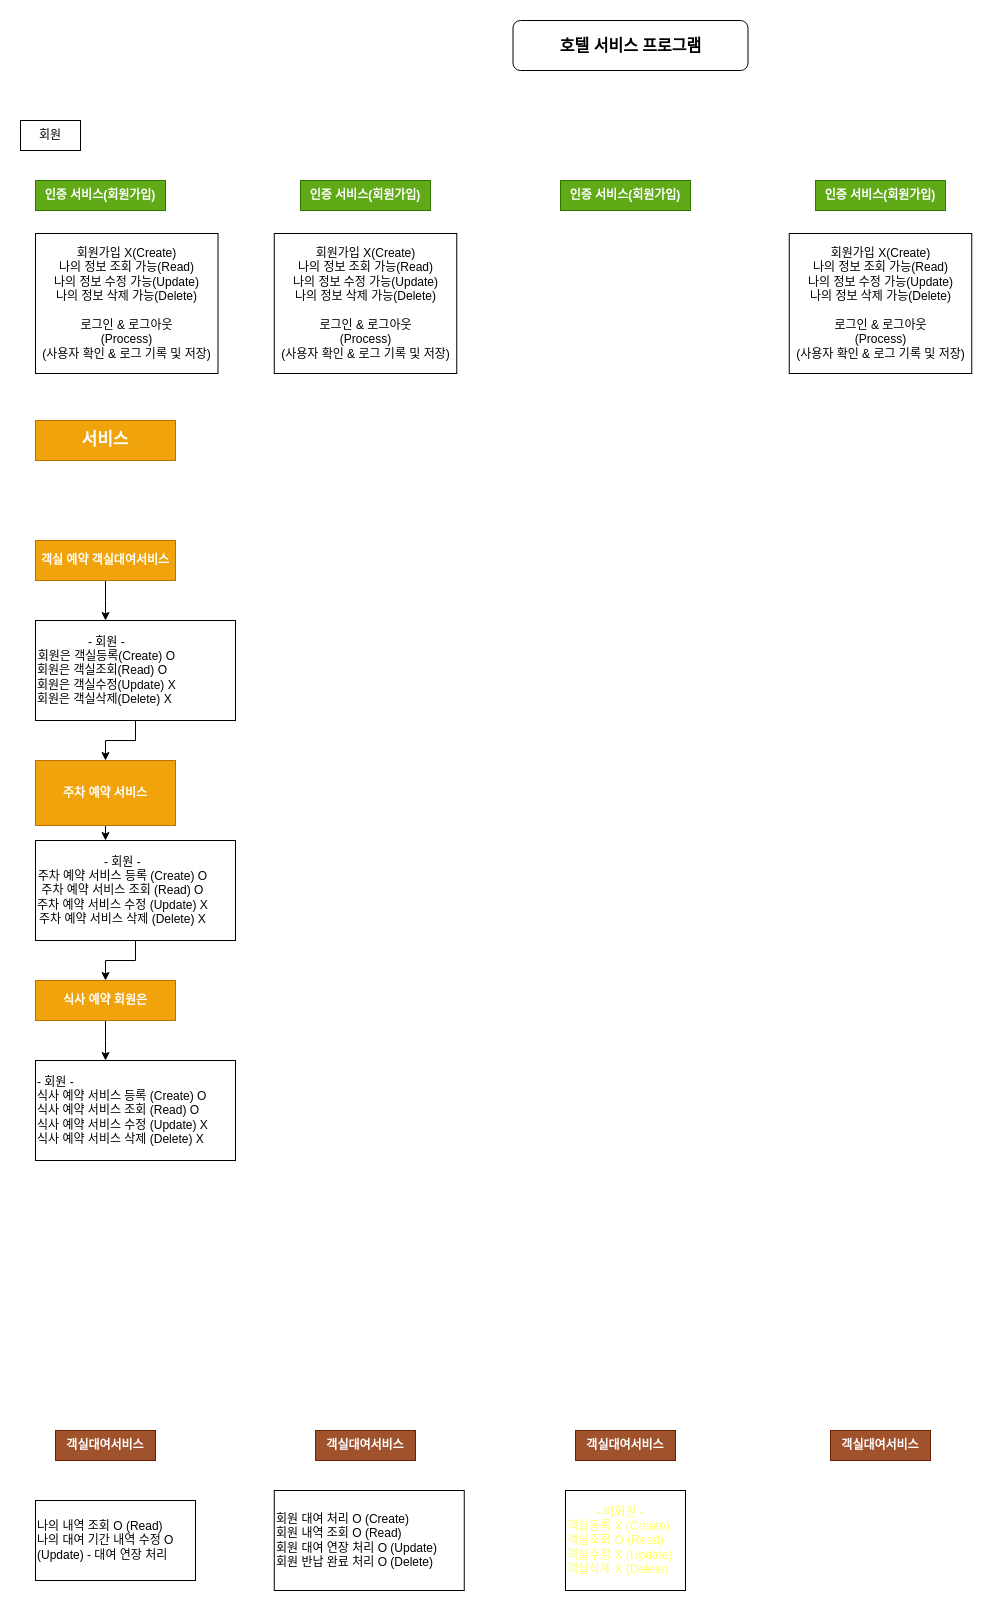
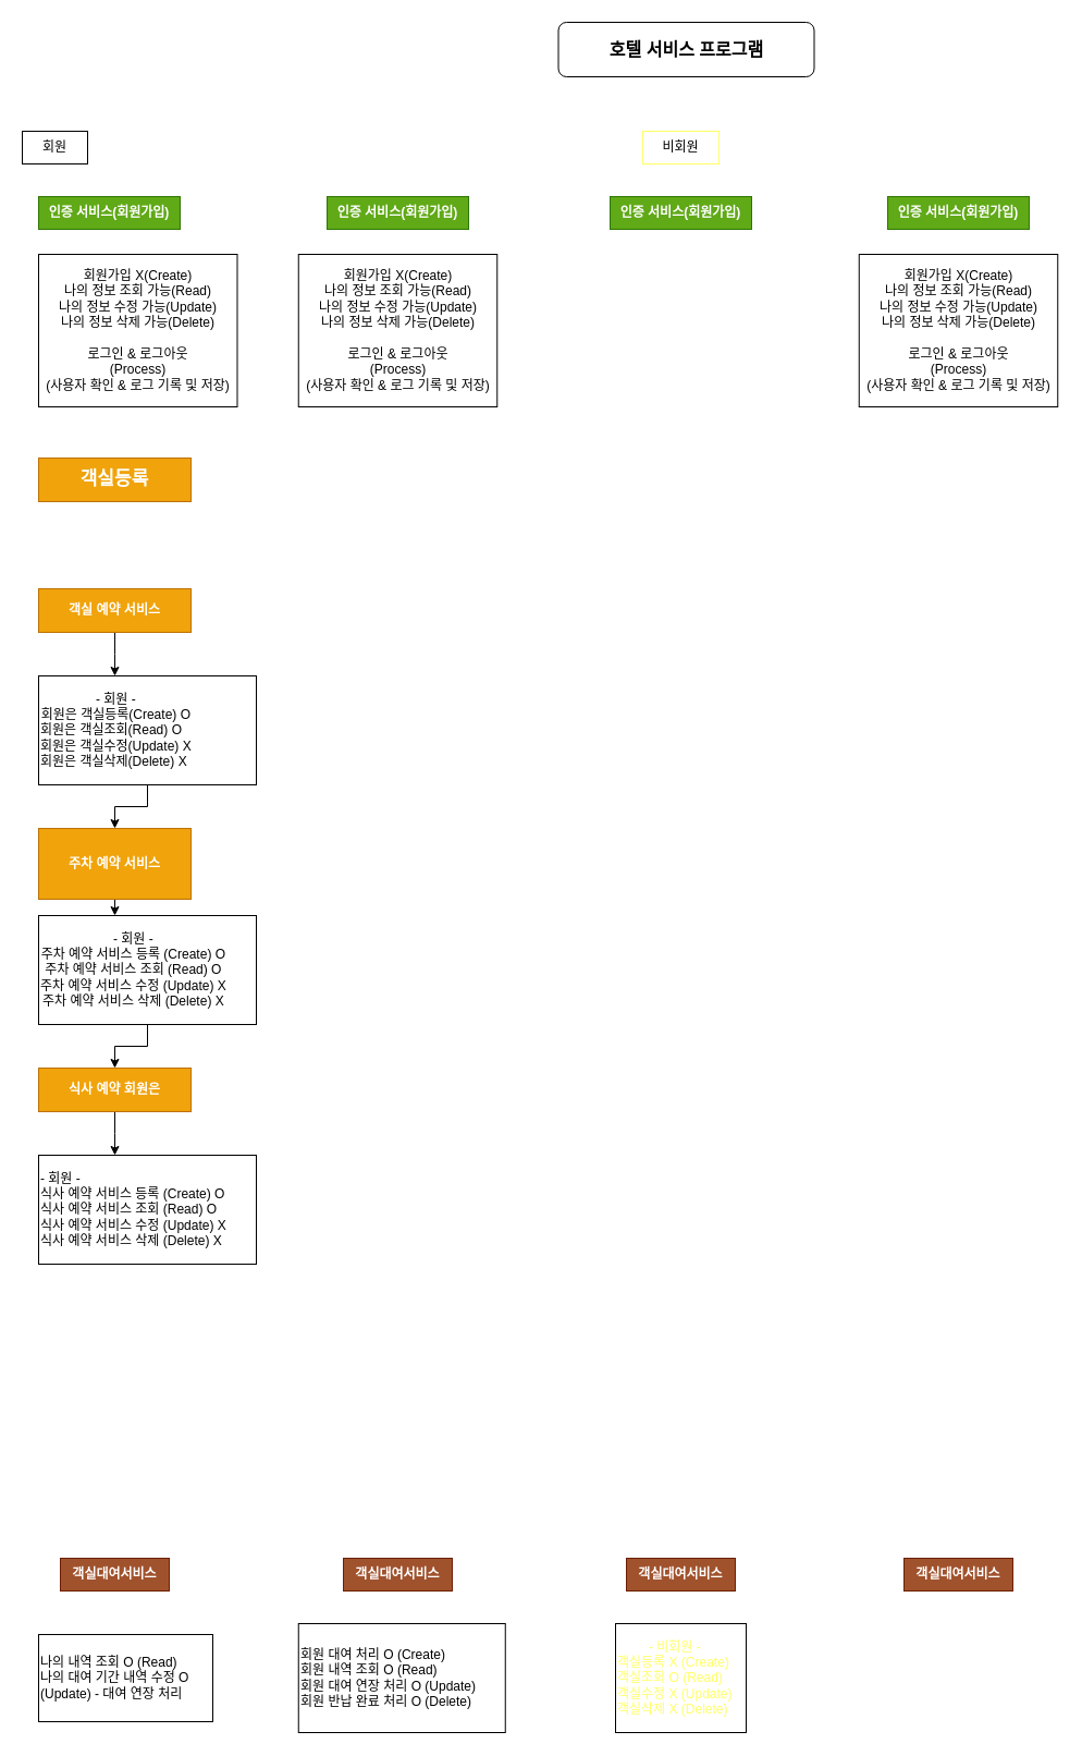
+ <mxCell id="4" value="비회원" style="text;html=1;align=center;verticalAlign=middle;whiteSpace=wrap;rounded=0;strokeColor=#FFFF66;" parent="1" vertex="1"><mxGeometry x="590" y="120" width="70" height="30" as="geometry" /></mxCell>
- <mxCell id="23" value="서비스" style="text;html=1;align=center;verticalAlign=middle;whiteSpace=wrap;rounded=0;strokeColor=#BD7000;fillColor=#f0a30a;fontColor=#FFFFFF;fontStyle=1;fontSize=17;" parent="1" vertex="1"><mxGeometry x="35" y="420" width="140" height="40" as="geometry" /></mxCell>
+ <mxCell id="23" value="객실등록" style="text;html=1;align=center;verticalAlign=middle;whiteSpace=wrap;rounded=0;strokeColor=#BD7000;fillColor=#f0a30a;fontColor=#FFFFFF;fontStyle=1;fontSize=17;" parent="1" vertex="1"><mxGeometry x="35" y="420" width="140" height="40" as="geometry" /></mxCell>
- <mxCell id="8" value="객실 예약 객실대여서비스" style="text;html=1;align=center;verticalAlign=middle;whiteSpace=wrap;rounded=0;strokeColor=#BD7000;fillColor=#f0a30a;fontColor=#FFFFFF;fontStyle=1" parent="1" vertex="1"><mxGeometry x="35" y="540" width="140" height="40" as="geometry" /></mxCell>
+ <mxCell id="8" value="객실 예약 서비스" style="text;html=1;align=center;verticalAlign=middle;whiteSpace=wrap;rounded=0;strokeColor=#BD7000;fillColor=#f0a30a;fontColor=#FFFFFF;fontStyle=1" parent="1" vertex="1"><mxGeometry x="35" y="540" width="140" height="40" as="geometry" /></mxCell>
